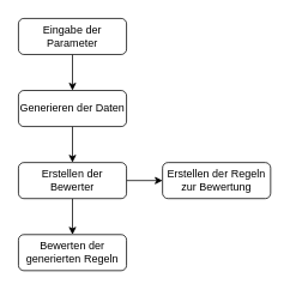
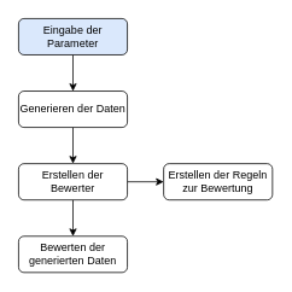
- <mxCell id="3" value="Eingabe der Parameter" style="rounded=1;whiteSpace=wrap;html=1;fontSize=12;glass=0;strokeWidth=1;shadow=0;" parent="1" vertex="1"><mxGeometry x="20" y="20" width="120" height="40" as="geometry" /></mxCell>
+ <mxCell id="3" value="Eingabe der Parameter" style="rounded=1;whiteSpace=wrap;html=1;fontSize=12;glass=0;strokeWidth=1;shadow=0;fillColor=#dae8fc;" parent="1" vertex="1"><mxGeometry x="20" y="20" width="120" height="40" as="geometry" /></mxCell>
- <mxCell id="10" value="Bewerten der generierten Regeln" style="rounded=1;whiteSpace=wrap;html=1;fontSize=12;glass=0;strokeWidth=1;shadow=0;" vertex="1" parent="1"><mxGeometry x="20" y="260" width="120" height="40" as="geometry" /></mxCell>
+ <mxCell id="10" value="Bewerten der generierten Daten" style="rounded=1;whiteSpace=wrap;html=1;fontSize=12;glass=0;strokeWidth=1;shadow=0;" vertex="1" parent="1"><mxGeometry x="20" y="260" width="120" height="40" as="geometry" /></mxCell>
